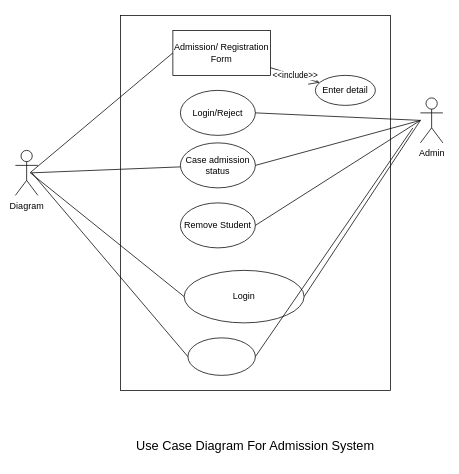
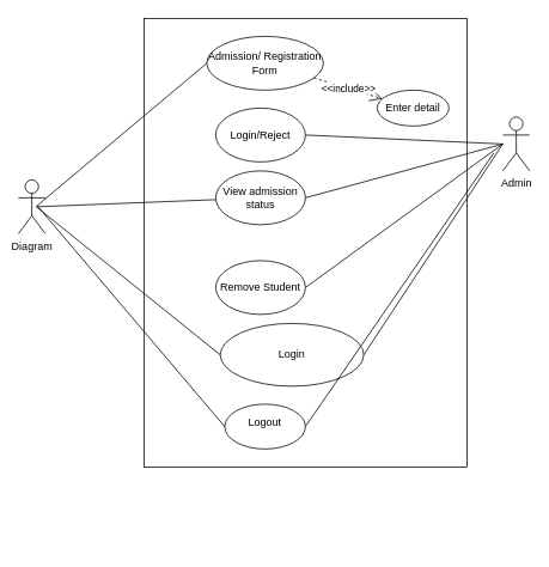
- <mxCell id="6" value="Admission/ Registration Form" style="whiteSpace=wrap;html=1;align=center;rounded=0;" parent="1" vertex="1"><mxGeometry x="230" y="40" width="130" height="60" as="geometry" /></mxCell>
+ <mxCell id="6" value="Admission/ Registration Form" style="ellipse;whiteSpace=wrap;html=1;align=center;" parent="1" vertex="1"><mxGeometry x="230" y="40" width="130" height="60" as="geometry" /></mxCell>
- <mxCell id="8" value="&amp;lt;&amp;lt;include&amp;gt;&amp;gt;" style="endArrow=open;endSize=12;dashed=0;html=1;rounded=0;" parent="1" source="6" target="7" edge="1"><mxGeometry width="160" relative="1" as="geometry"><mxPoint x="310" y="110" as="sourcePoint" /><mxPoint x="470" y="110" as="targetPoint" /></mxGeometry></mxCell>
+ <mxCell id="8" value="&amp;lt;&amp;lt;include&amp;gt;&amp;gt;" style="endArrow=open;endSize=12;dashed=1;html=1;rounded=0;" parent="1" source="6" target="7" edge="1"><mxGeometry width="160" relative="1" as="geometry"><mxPoint x="310" y="110" as="sourcePoint" /><mxPoint x="470" y="110" as="targetPoint" /></mxGeometry></mxCell>
- <mxCell id="12" value="Case admission status" style="ellipse;whiteSpace=wrap;html=1;" parent="1" vertex="1"><mxGeometry x="240" y="190" width="100" height="60" as="geometry" /></mxCell>
+ <mxCell id="12" value="View admission status" style="ellipse;whiteSpace=wrap;html=1;" parent="1" vertex="1"><mxGeometry x="240" y="190" width="100" height="60" as="geometry" /></mxCell>
- <mxCell id="15" value="Remove Student" style="ellipse;whiteSpace=wrap;html=1;" parent="1" vertex="1"><mxGeometry x="240" y="270" width="100" height="60" as="geometry" /></mxCell>
+ <mxCell id="15" value="Remove Student" style="ellipse;whiteSpace=wrap;html=1;" parent="1" vertex="1"><mxGeometry x="240" y="290" width="100" height="60" as="geometry" /></mxCell>
+ <mxCell id="21" value="Logout" style="text;html=1;strokeColor=none;fillColor=none;align=center;verticalAlign=middle;whiteSpace=wrap;rounded=0;" parent="1" vertex="1"><mxGeometry x="275" y="460" width="40" height="20" as="geometry" /></mxCell>
- <mxCell id="11" value="Use Case Diagram For Admission System" style="text;html=1;strokeColor=none;fillColor=none;align=center;verticalAlign=middle;whiteSpace=wrap;rounded=0;fontSize=17;" parent="1" vertex="1"><mxGeometry x="170" y="580" width="340" height="30" as="geometry" /></mxCell>
